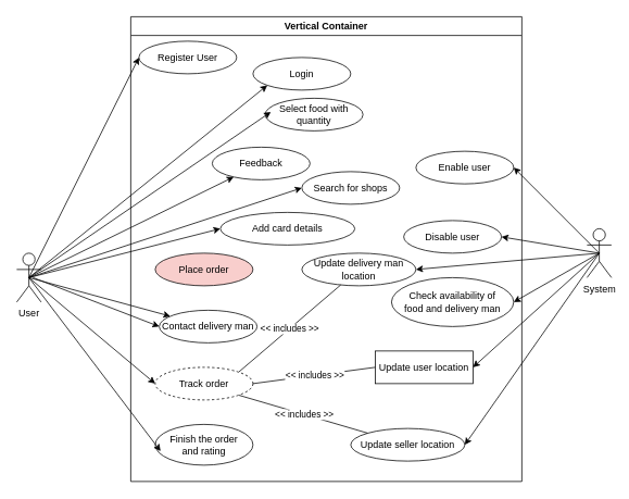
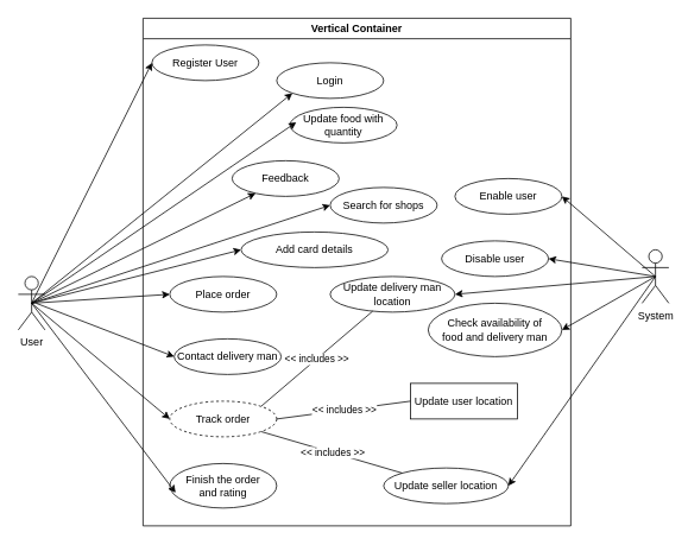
- <mxCell id="6" value="Select food with quantity" style="ellipse;whiteSpace=wrap;html=1;" parent="2" vertex="1"><mxGeometry x="165" y="100" width="120" height="40" as="geometry" /></mxCell>
+ <mxCell id="6" value="Update food with quantity" style="ellipse;whiteSpace=wrap;html=1;" parent="2" vertex="1"><mxGeometry x="165" y="100" width="120" height="40" as="geometry" /></mxCell>
- <mxCell id="13" value="Enable user" style="ellipse;whiteSpace=wrap;html=1;" parent="2" vertex="1"><mxGeometry x="350" y="165" width="120" height="40" as="geometry" /></mxCell>
+ <mxCell id="13" value="Enable user" style="ellipse;whiteSpace=wrap;html=1;" parent="2" vertex="1"><mxGeometry x="350" y="180" width="120" height="40" as="geometry" /></mxCell>
- <mxCell id="7" value="Place order" style="ellipse;whiteSpace=wrap;html=1;fillColor=#f8cecc;" parent="2" vertex="1"><mxGeometry x="30" y="290" width="120" height="40" as="geometry" /></mxCell>
+ <mxCell id="7" value="Place order" style="ellipse;whiteSpace=wrap;html=1;" parent="2" vertex="1"><mxGeometry x="30" y="290" width="120" height="40" as="geometry" /></mxCell>
- <mxCell id="28" style="edgeStyle=none;html=1;exitX=0.5;exitY=0.5;exitDx=0;exitDy=0;exitPerimeter=0;" parent="1" source="33" target="10" edge="1"><mxGeometry relative="1" as="geometry" /></mxCell>
+ <mxCell id="28" style="edgeStyle=none;html=1;exitX=0.5;exitY=0.5;exitDx=0;exitDy=0;exitPerimeter=0;entryX=0;entryY=0.5;entryDx=0;entryDy=0;" parent="1" source="33" target="7" edge="1"><mxGeometry relative="1" as="geometry" /></mxCell>
- <mxCell id="37" style="edgeStyle=none;html=1;exitX=0.5;exitY=0.5;exitDx=0;exitDy=0;exitPerimeter=0;entryX=1;entryY=0.5;entryDx=0;entryDy=0;" parent="1" source="40" target="15" edge="1"><mxGeometry relative="1" as="geometry" /></mxCell>
